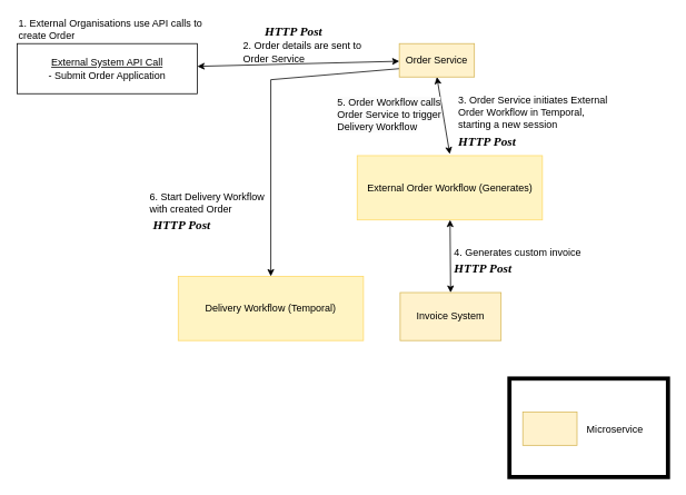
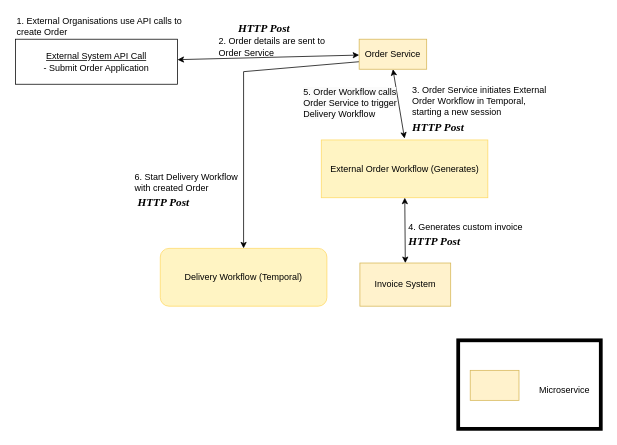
- <mxCell id="9" value="Delivery Workflow (Temporal)" style="rounded=0;whiteSpace=wrap;html=1;fillColor=light-dark(#FFF4C3,var(--ge-dark-color, #121212));strokeColor=light-dark(#FFD966,#FFFFFF);" parent="1" vertex="1"><mxGeometry x="213" y="330.5" width="222" height="77" as="geometry" /></mxCell>
+ <mxCell id="9" value="Delivery Workflow (Temporal)" style="whiteSpace=wrap;html=1;fillColor=light-dark(#FFF4C3,var(--ge-dark-color, #121212));strokeColor=light-dark(#FFD966,#FFFFFF);rounded=1;" parent="1" vertex="1"><mxGeometry x="213" y="330.5" width="222" height="77" as="geometry" /></mxCell>
- <mxCell id="23" value="Microservice" style="text;whiteSpace=wrap;align=left;fontColor=#000000;labelBackgroundColor=none;" vertex="1" parent="1"><mxGeometry x="700.5" y="500.75" width="73" height="24.5" as="geometry" /></mxCell>
+ <mxCell id="23" value="Microservice" style="text;whiteSpace=wrap;align=left;fontColor=#000000;labelBackgroundColor=none;" vertex="1" parent="1"><mxGeometry x="715.5" y="505.75" width="73" height="24.5" as="geometry" /></mxCell>
